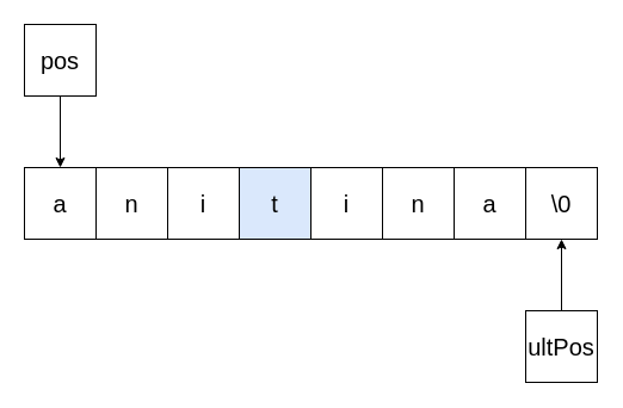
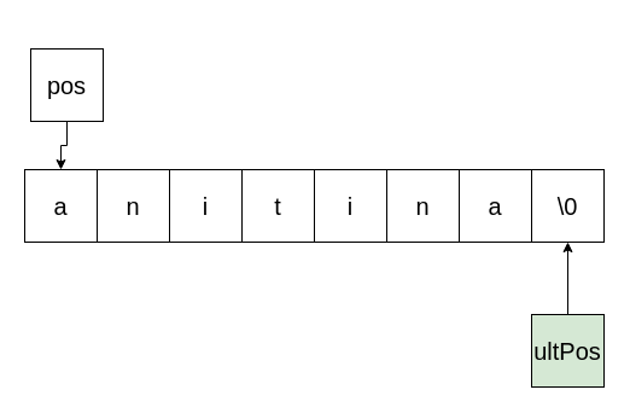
- <mxCell id="12" value="&lt;font style=&quot;font-size: 20px&quot;&gt;pos&lt;/font&gt;" style="whiteSpace=wrap;html=1;" vertex="1" parent="1"><mxGeometry x="20" y="20" width="60" height="60" as="geometry" /></mxCell>
+ <mxCell id="12" value="&lt;font style=&quot;font-size: 20px&quot;&gt;pos&lt;/font&gt;" style="whiteSpace=wrap;html=1;" vertex="1" parent="1"><mxGeometry x="25" y="40" width="60" height="60" as="geometry" /></mxCell>
- <mxCell id="7" value="t" style="whiteSpace=wrap;html=1;fontSize=20;fillColor=#dae8fc;" vertex="1" parent="1"><mxGeometry x="200" y="140" width="60" height="60" as="geometry" /></mxCell>
+ <mxCell id="7" value="t" style="whiteSpace=wrap;html=1;fontSize=20;" vertex="1" parent="1"><mxGeometry x="200" y="140" width="60" height="60" as="geometry" /></mxCell>
- <mxCell id="14" value="&lt;font style=&quot;font-size: 20px&quot;&gt;ultPos&lt;/font&gt;" style="whiteSpace=wrap;html=1;" vertex="1" parent="1"><mxGeometry x="440" y="260" width="60" height="60" as="geometry" /></mxCell>
+ <mxCell id="14" value="&lt;font style=&quot;font-size: 20px&quot;&gt;ultPos&lt;/font&gt;" style="whiteSpace=wrap;html=1;fillColor=#d5e8d4;" vertex="1" parent="1"><mxGeometry x="440" y="260" width="60" height="60" as="geometry" /></mxCell>
